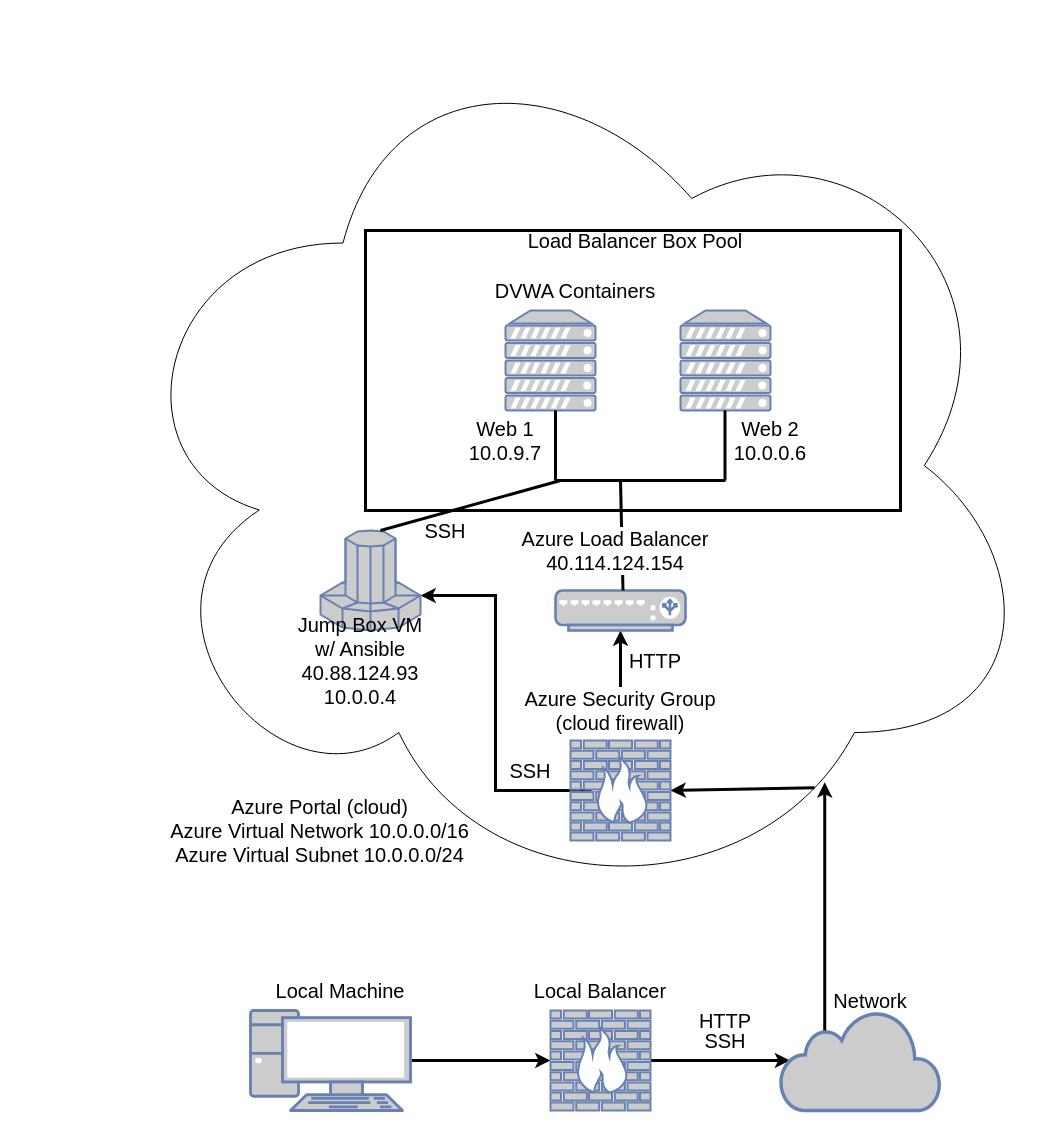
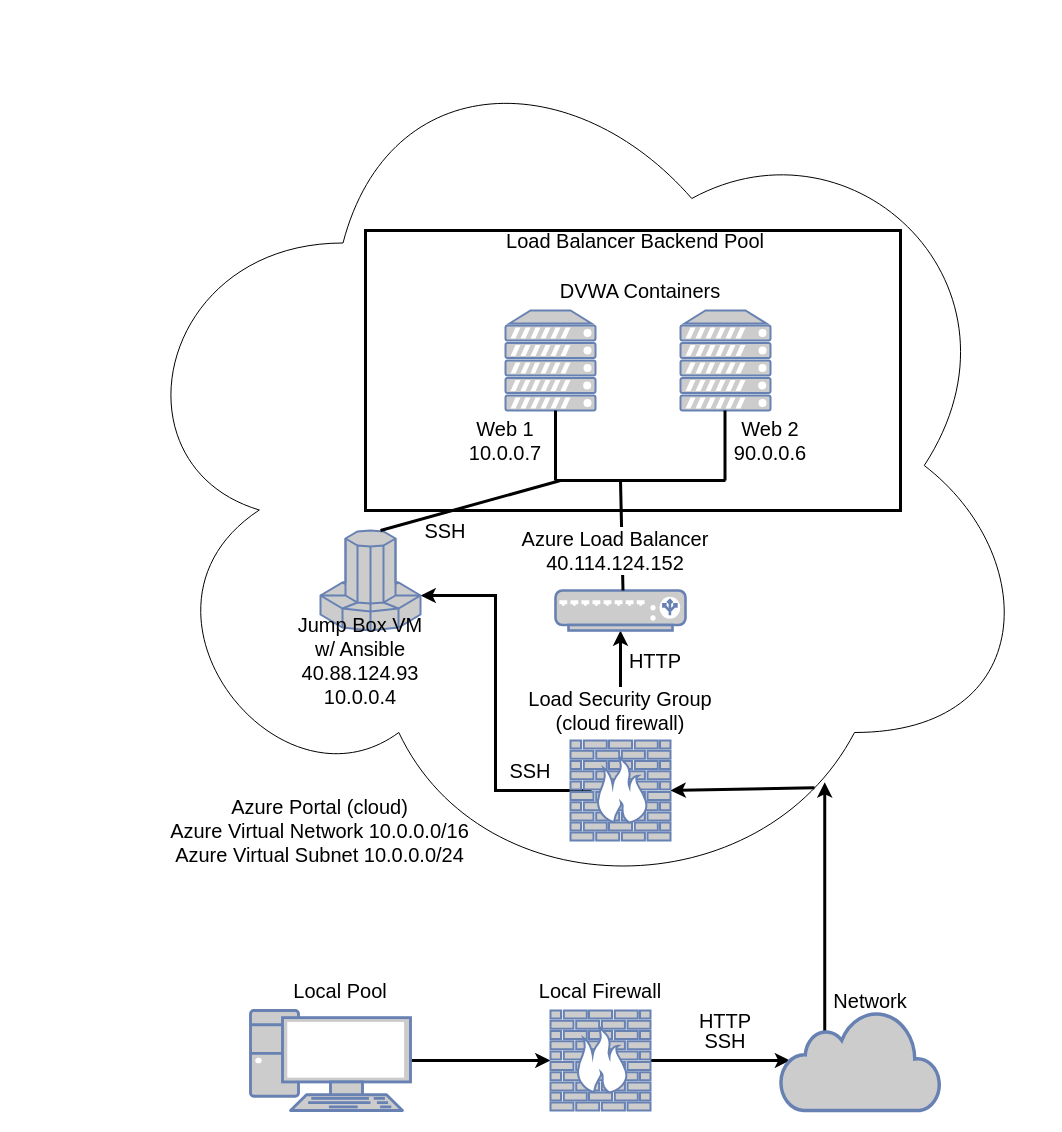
- <mxCell id="22" value="&lt;span style=&quot;font-size: 20px&quot;&gt;Load Balancer Box Pool&lt;br&gt;&lt;/span&gt;" style="text;html=1;strokeColor=none;fillColor=none;align=center;verticalAlign=middle;whiteSpace=wrap;rounded=0;" vertex="1" parent="1"><mxGeometry x="500" y="230" width="270" height="20" as="geometry" /></mxCell>
+ <mxCell id="22" value="&lt;span style=&quot;font-size: 20px&quot;&gt;Load Balancer Backend Pool&lt;br&gt;&lt;/span&gt;" style="text;html=1;strokeColor=none;fillColor=none;align=center;verticalAlign=middle;whiteSpace=wrap;rounded=0;" vertex="1" parent="1"><mxGeometry x="500" y="230" width="270" height="20" as="geometry" /></mxCell>
- <mxCell id="25" value="&lt;span style=&quot;font-size: 20px&quot;&gt;DVWA Containers&lt;br&gt;&lt;/span&gt;" style="text;html=1;strokeColor=none;fillColor=none;align=center;verticalAlign=middle;whiteSpace=wrap;rounded=0;" vertex="1" parent="1"><mxGeometry x="440" y="280" width="270" height="20" as="geometry" /></mxCell>
+ <mxCell id="25" value="&lt;span style=&quot;font-size: 20px&quot;&gt;DVWA Containers&lt;br&gt;&lt;/span&gt;" style="text;html=1;strokeColor=none;fillColor=none;align=center;verticalAlign=middle;whiteSpace=wrap;rounded=0;" vertex="1" parent="1"><mxGeometry x="505" y="280" width="270" height="20" as="geometry" /></mxCell>
- <mxCell id="37" value="&lt;font style=&quot;font-size: 20px&quot;&gt;Web 1&lt;br&gt;10.0.9.7&lt;br&gt;&lt;/font&gt;" style="text;html=1;strokeColor=none;fillColor=none;align=center;verticalAlign=middle;whiteSpace=wrap;rounded=0;" vertex="1" parent="1"><mxGeometry x="425" y="430" width="160" height="20" as="geometry" /></mxCell>
+ <mxCell id="37" value="&lt;font style=&quot;font-size: 20px&quot;&gt;Web 1&lt;br&gt;10.0.0.7&lt;br&gt;&lt;/font&gt;" style="text;html=1;strokeColor=none;fillColor=none;align=center;verticalAlign=middle;whiteSpace=wrap;rounded=0;" vertex="1" parent="1"><mxGeometry x="425" y="430" width="160" height="20" as="geometry" /></mxCell>
- <mxCell id="38" value="&lt;font style=&quot;font-size: 20px&quot;&gt;Web 2&lt;br&gt;10.0.0.6&lt;br&gt;&lt;/font&gt;" style="text;html=1;strokeColor=none;fillColor=none;align=center;verticalAlign=middle;whiteSpace=wrap;rounded=0;" vertex="1" parent="1"><mxGeometry x="690" y="430" width="160" height="20" as="geometry" /></mxCell>
+ <mxCell id="38" value="&lt;font style=&quot;font-size: 20px&quot;&gt;Web 2&lt;br&gt;90.0.0.6&lt;br&gt;&lt;/font&gt;" style="text;html=1;strokeColor=none;fillColor=none;align=center;verticalAlign=middle;whiteSpace=wrap;rounded=0;" vertex="1" parent="1"><mxGeometry x="690" y="430" width="160" height="20" as="geometry" /></mxCell>
- <mxCell id="35" value="&lt;span style=&quot;font-size: 20px&quot;&gt;Azure Load Balancer&lt;br&gt;40.114.124.154&lt;br&gt;&lt;/span&gt;" style="text;html=1;strokeColor=none;fillColor=none;align=center;verticalAlign=middle;whiteSpace=wrap;rounded=0;labelBackgroundColor=#ffffff;" vertex="1" parent="1"><mxGeometry x="500" y="540" width="230" height="20" as="geometry" /></mxCell>
+ <mxCell id="35" value="&lt;span style=&quot;font-size: 20px&quot;&gt;Azure Load Balancer&lt;br&gt;40.114.124.152&lt;br&gt;&lt;/span&gt;" style="text;html=1;strokeColor=none;fillColor=none;align=center;verticalAlign=middle;whiteSpace=wrap;rounded=0;labelBackgroundColor=#ffffff;" vertex="1" parent="1"><mxGeometry x="500" y="540" width="230" height="20" as="geometry" /></mxCell>
- <mxCell id="17" value="&lt;span style=&quot;font-size: 20px&quot;&gt;Azure Security Group&lt;br&gt;(cloud firewall)&lt;br&gt;&lt;/span&gt;" style="text;html=1;strokeColor=none;fillColor=none;align=center;verticalAlign=middle;whiteSpace=wrap;rounded=0;labelBackgroundColor=#ffffff;" vertex="1" parent="1"><mxGeometry x="505" y="700" width="230" height="20" as="geometry" /></mxCell>
+ <mxCell id="17" value="&lt;span style=&quot;font-size: 20px&quot;&gt;Load Security Group&lt;br&gt;(cloud firewall)&lt;br&gt;&lt;/span&gt;" style="text;html=1;strokeColor=none;fillColor=none;align=center;verticalAlign=middle;whiteSpace=wrap;rounded=0;labelBackgroundColor=#ffffff;" vertex="1" parent="1"><mxGeometry x="505" y="700" width="230" height="20" as="geometry" /></mxCell>
- <mxCell id="6" value="&lt;font style=&quot;font-size: 20px&quot;&gt;Local Machine&lt;/font&gt;" style="text;html=1;strokeColor=none;fillColor=none;align=center;verticalAlign=middle;whiteSpace=wrap;rounded=0;" vertex="1" parent="1"><mxGeometry x="260" y="980" width="160" height="20" as="geometry" /></mxCell>
+ <mxCell id="6" value="&lt;font style=&quot;font-size: 20px&quot;&gt;Local Pool&lt;/font&gt;" style="text;html=1;strokeColor=none;fillColor=none;align=center;verticalAlign=middle;whiteSpace=wrap;rounded=0;" vertex="1" parent="1"><mxGeometry x="260" y="980" width="160" height="20" as="geometry" /></mxCell>
- <mxCell id="9" value="&lt;font style=&quot;font-size: 20px&quot;&gt;Local Balancer&lt;/font&gt;" style="text;html=1;strokeColor=none;fillColor=none;align=center;verticalAlign=middle;whiteSpace=wrap;rounded=0;" vertex="1" parent="1"><mxGeometry x="520" y="980" width="160" height="20" as="geometry" /></mxCell>
+ <mxCell id="9" value="&lt;font style=&quot;font-size: 20px&quot;&gt;Local Firewall&lt;/font&gt;" style="text;html=1;strokeColor=none;fillColor=none;align=center;verticalAlign=middle;whiteSpace=wrap;rounded=0;" vertex="1" parent="1"><mxGeometry x="520" y="980" width="160" height="20" as="geometry" /></mxCell>
